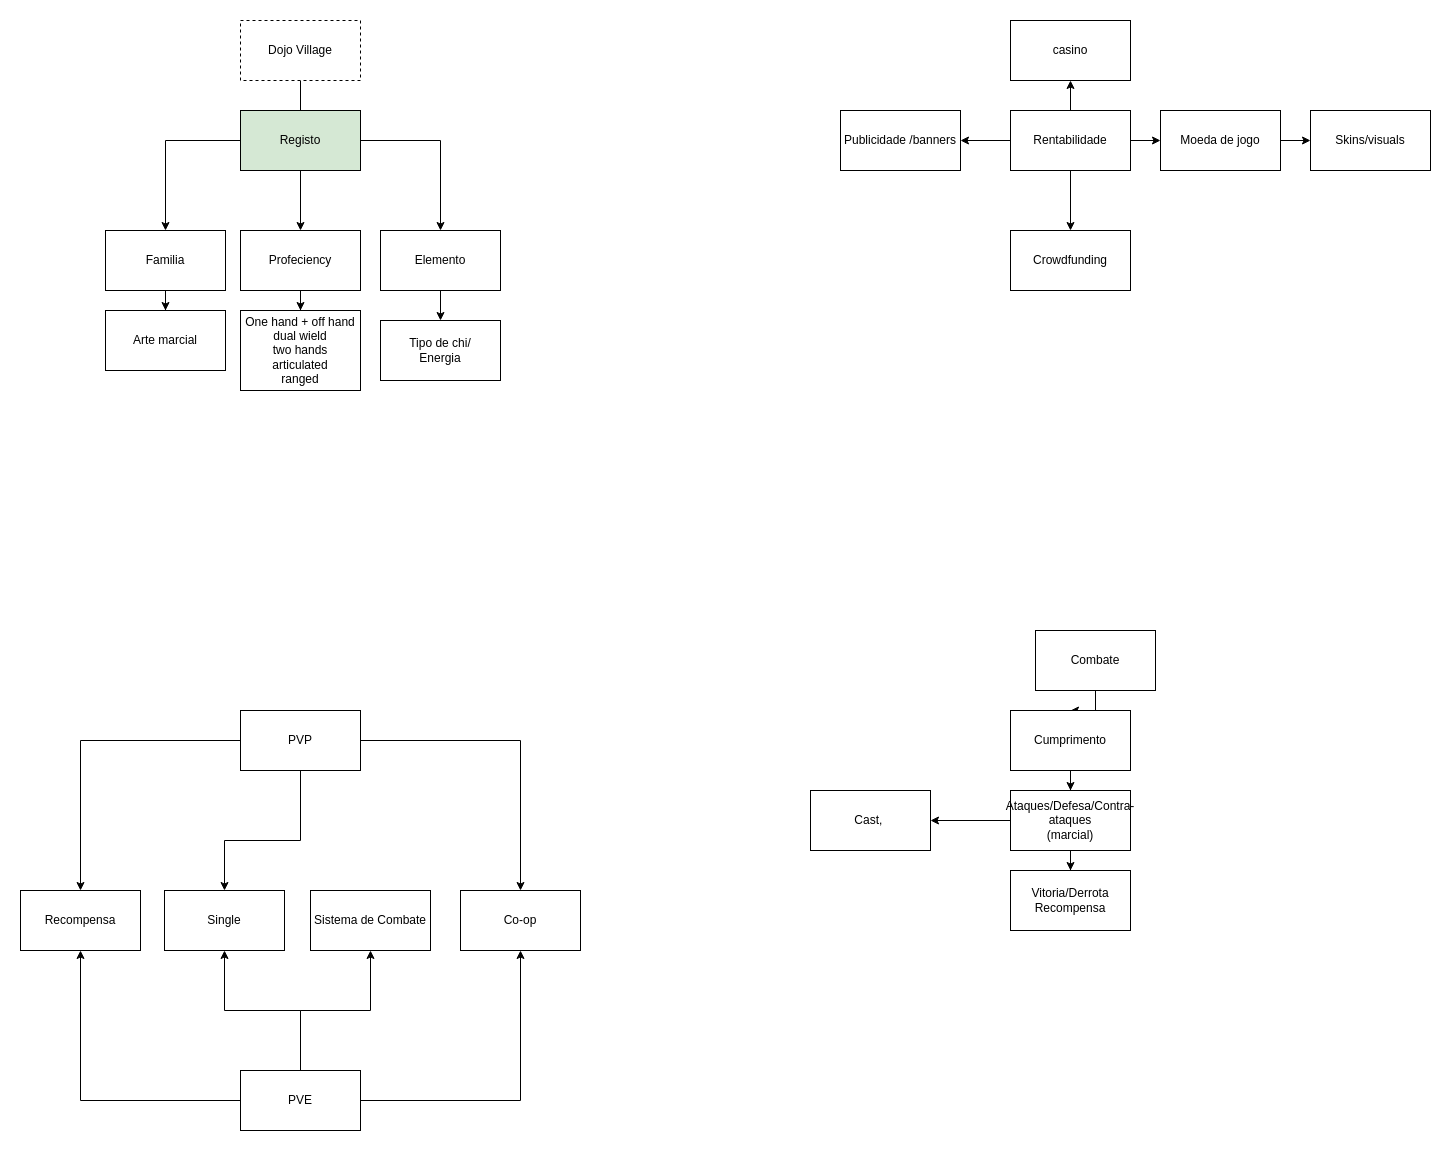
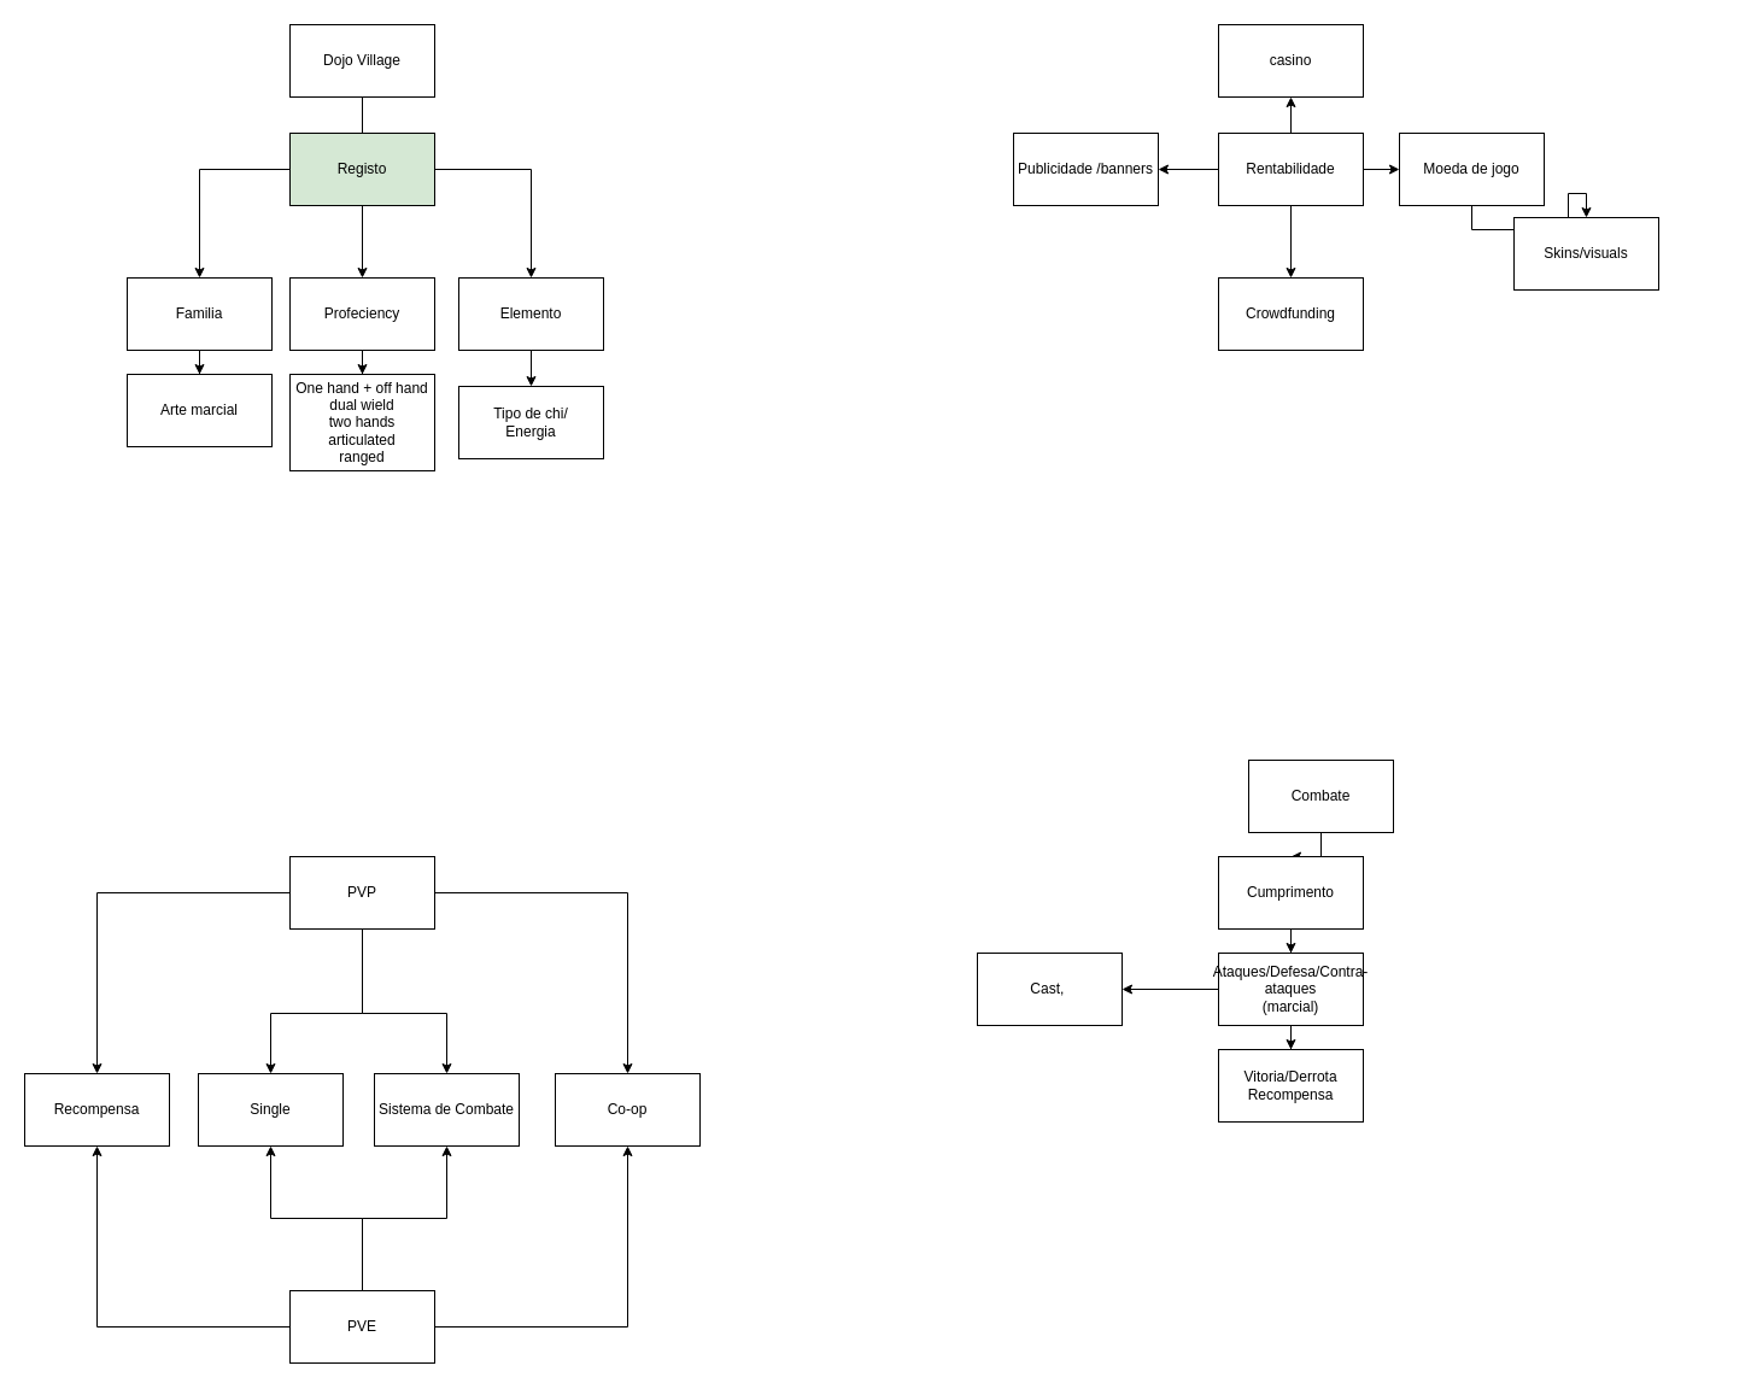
- <mxCell id="3" value="&lt;div&gt;Dojo Village&lt;/div&gt;" style="rounded=0;whiteSpace=wrap;html=1;dashed=1;" vertex="1" parent="1"><mxGeometry x="240" y="20" width="120" height="60" as="geometry" /></mxCell>
+ <mxCell id="3" value="&lt;div&gt;Dojo Village&lt;/div&gt;" style="rounded=0;whiteSpace=wrap;html=1;" vertex="1" parent="1"><mxGeometry x="240" y="20" width="120" height="60" as="geometry" /></mxCell>
- <mxCell id="37" value="&lt;div&gt;Skins/visuals&lt;/div&gt;" style="rounded=0;whiteSpace=wrap;html=1;" vertex="1" parent="1"><mxGeometry x="1310" y="110" width="120" height="60" as="geometry" /></mxCell>
+ <mxCell id="37" value="&lt;div&gt;Skins/visuals&lt;/div&gt;" style="rounded=0;whiteSpace=wrap;html=1;" vertex="1" parent="1"><mxGeometry x="1255" y="180" width="120" height="60" as="geometry" /></mxCell>
+ <mxCell id="15" value="" style="edgeStyle=orthogonalEdgeStyle;rounded=0;orthogonalLoop=1;jettySize=auto;html=1;exitX=0.5;exitY=1;exitDx=0;exitDy=0;" edge="1" parent="1" source="17" target="25"><mxGeometry relative="1" as="geometry"><Array as="points"><mxPoint x="300" y="840" /><mxPoint x="370" y="840" /></Array></mxGeometry></mxCell>
